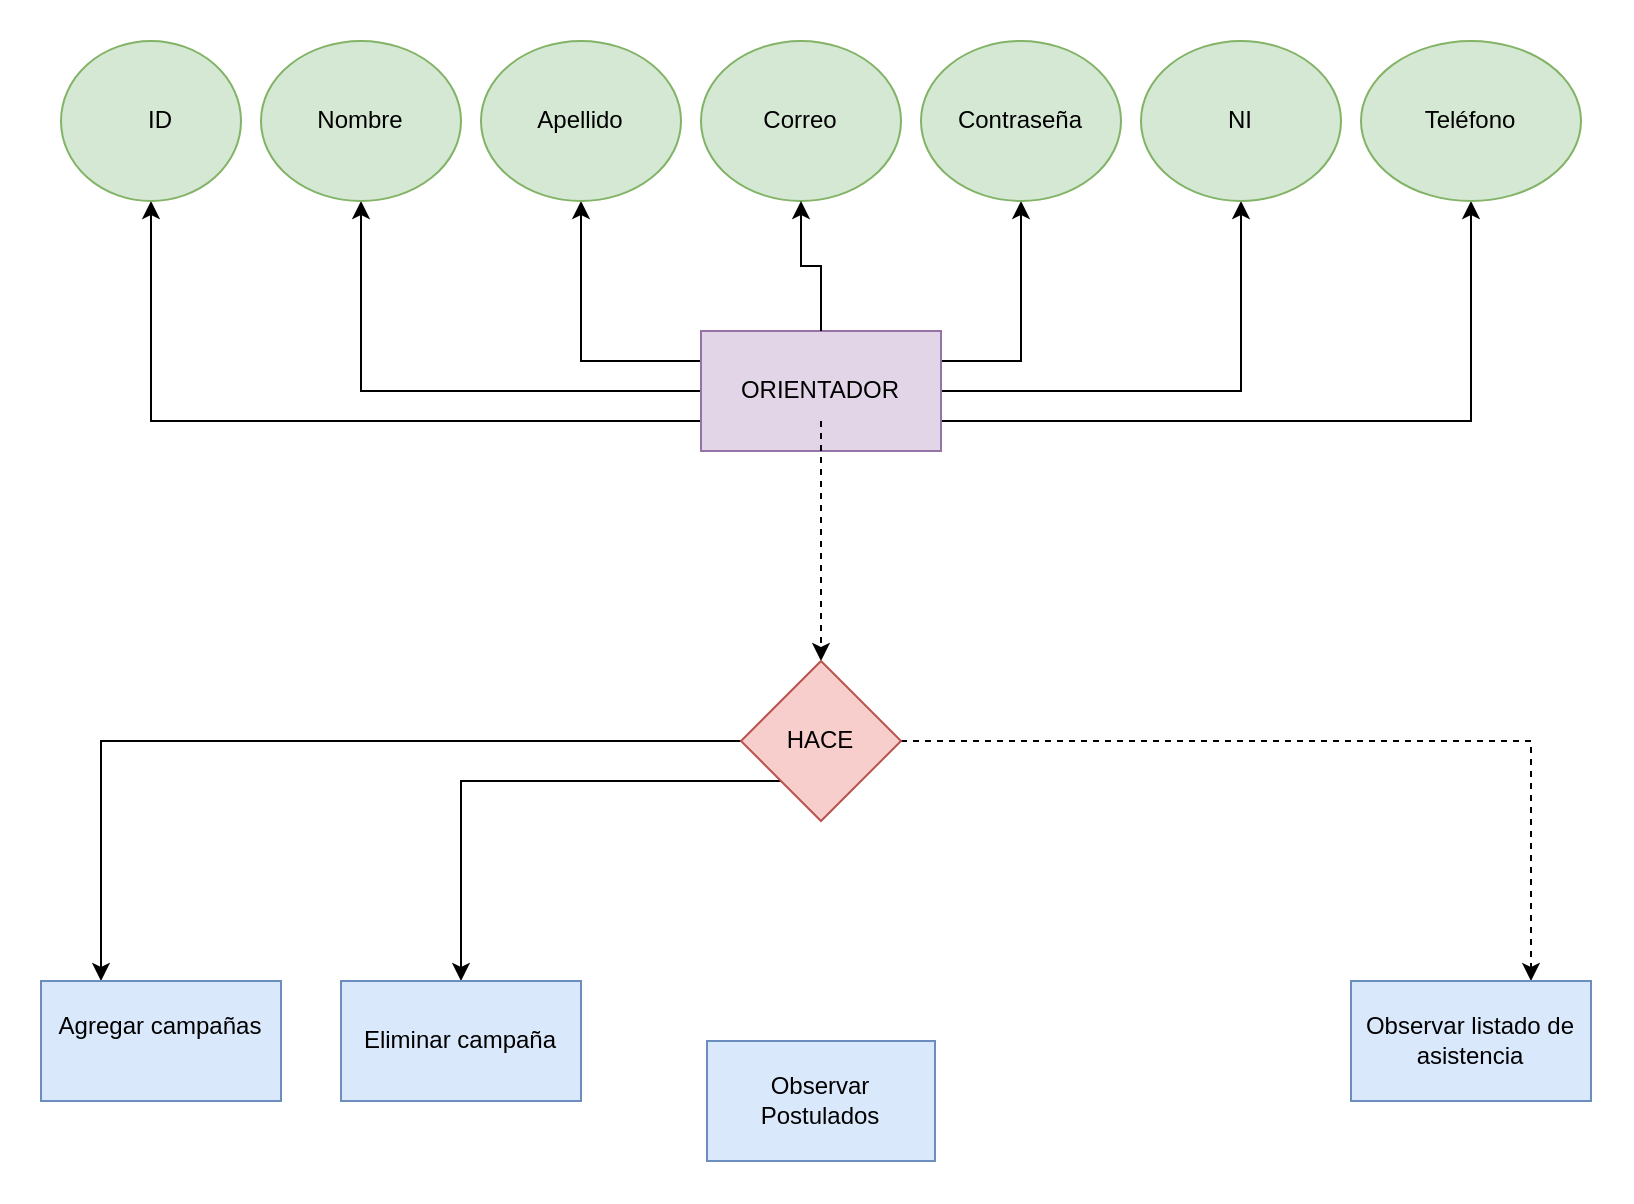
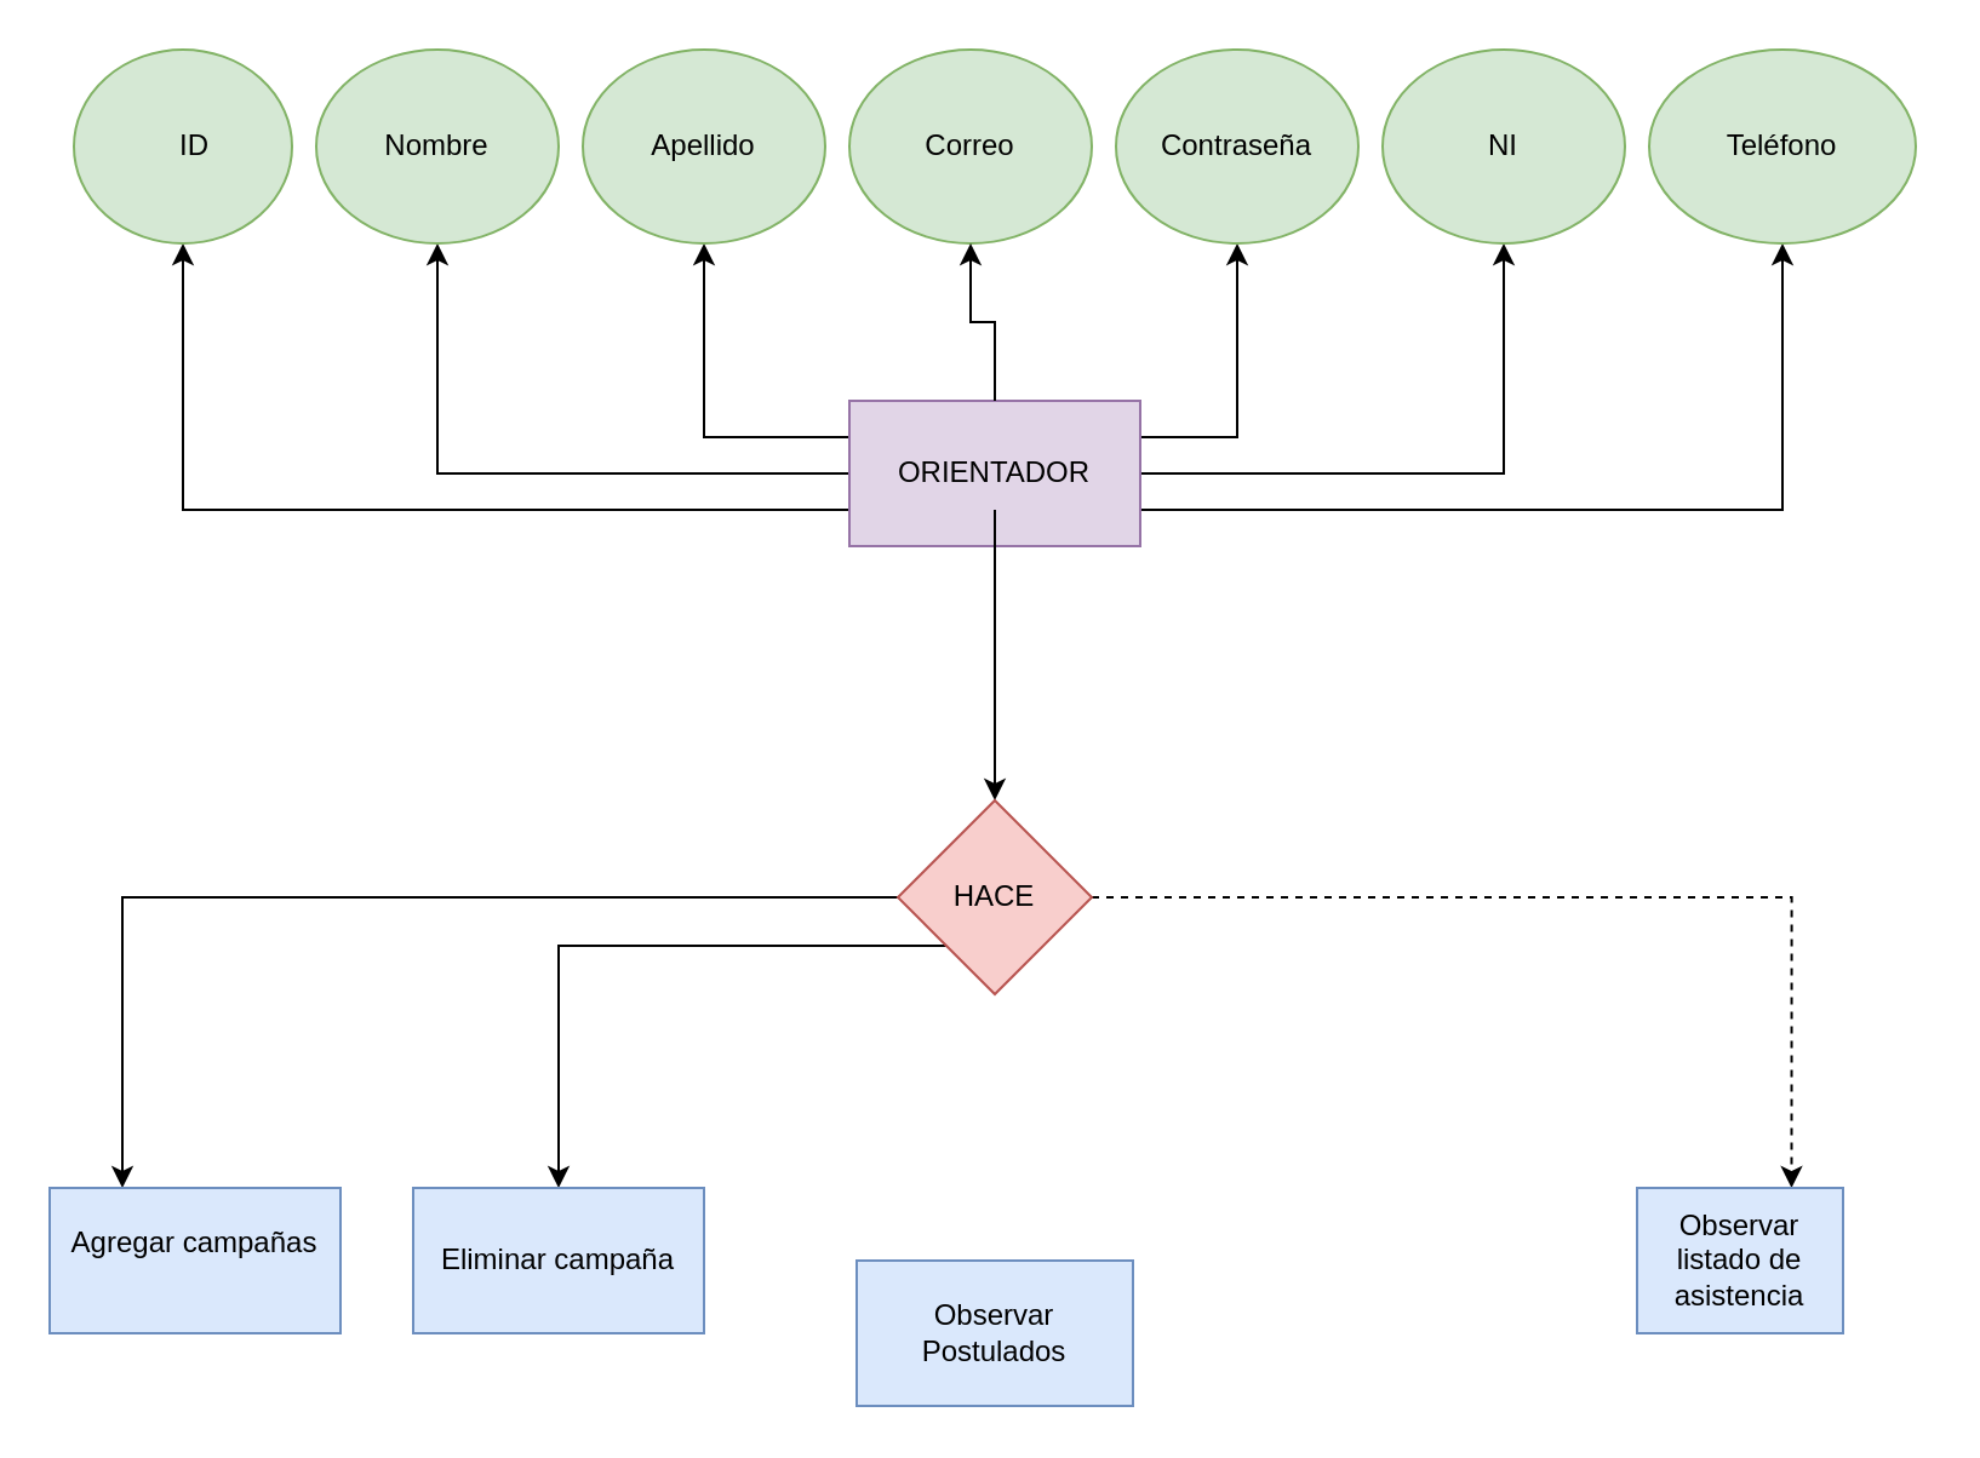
- <mxCell id="13" style="edgeStyle=orthogonalEdgeStyle;rounded=0;orthogonalLoop=1;jettySize=auto;html=1;exitX=0.5;exitY=1;exitDx=0;exitDy=0;dashed=1;" edge="1" parent="1" source="14" target="27"><mxGeometry relative="1" as="geometry" /></mxCell>
+ <mxCell id="13" style="edgeStyle=orthogonalEdgeStyle;rounded=0;orthogonalLoop=1;jettySize=auto;html=1;exitX=0.5;exitY=1;exitDx=0;exitDy=0;" edge="1" parent="1" source="14" target="27"><mxGeometry relative="1" as="geometry" /></mxCell>
- <mxCell id="32" value="Observar listado de asistencia" style="rounded=0;whiteSpace=wrap;html=1;fillColor=#dae8fc;strokeColor=#6c8ebf;" vertex="1" parent="1"><mxGeometry x="675" y="490" width="120" height="60" as="geometry" /></mxCell>
+ <mxCell id="32" value="Observar listado de asistencia" style="rounded=0;whiteSpace=wrap;html=1;fillColor=#dae8fc;strokeColor=#6c8ebf;" vertex="1" parent="1"><mxGeometry x="675" y="490" width="85" height="60" as="geometry" /></mxCell>
